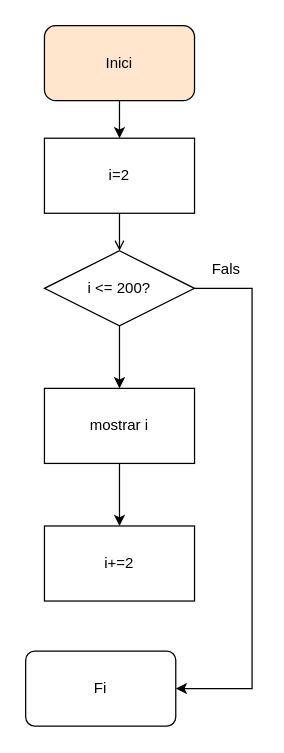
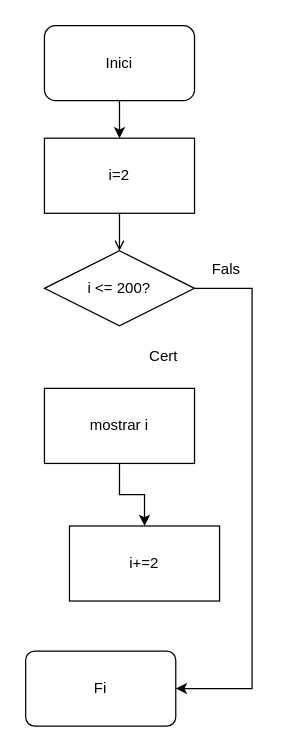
- <mxCell id="3" value="&lt;div&gt;Inici&lt;/div&gt;" style="rounded=1;whiteSpace=wrap;html=1;fillColor=#ffe6cc;" parent="1" vertex="1"><mxGeometry x="35" width="120" height="60" as="geometry" y="20" /></mxCell>
+ <mxCell id="3" value="&lt;div&gt;Inici&lt;/div&gt;" style="rounded=1;whiteSpace=wrap;html=1;" parent="1" vertex="1"><mxGeometry x="35" width="120" height="60" as="geometry" y="20" /></mxCell>
- <mxCell id="9" style="edgeStyle=orthogonalEdgeStyle;rounded=0;orthogonalLoop=1;jettySize=auto;html=1;entryX=0.5;entryY=0;entryDx=0;entryDy=0;" edge="1" parent="1" source="11" target="13"><mxGeometry relative="1" as="geometry" /></mxCell>
+ <mxCell id="7" value="Cert" style="text;html=1;align=center;verticalAlign=middle;resizable=0;points=[];autosize=1;strokeColor=none;fillColor=none;" vertex="1" parent="1"><mxGeometry x="105" y="270" width="50" height="30" as="geometry" /></mxCell>
- <mxCell id="14" value="i+=2" style="rounded=0;whiteSpace=wrap;html=1;" vertex="1" parent="1"><mxGeometry x="35" y="420" width="120" height="60" as="geometry" /></mxCell>
+ <mxCell id="14" value="i+=2" style="rounded=0;whiteSpace=wrap;html=1;" vertex="1" parent="1"><mxGeometry x="55" y="420" width="120" height="60" as="geometry" /></mxCell>
